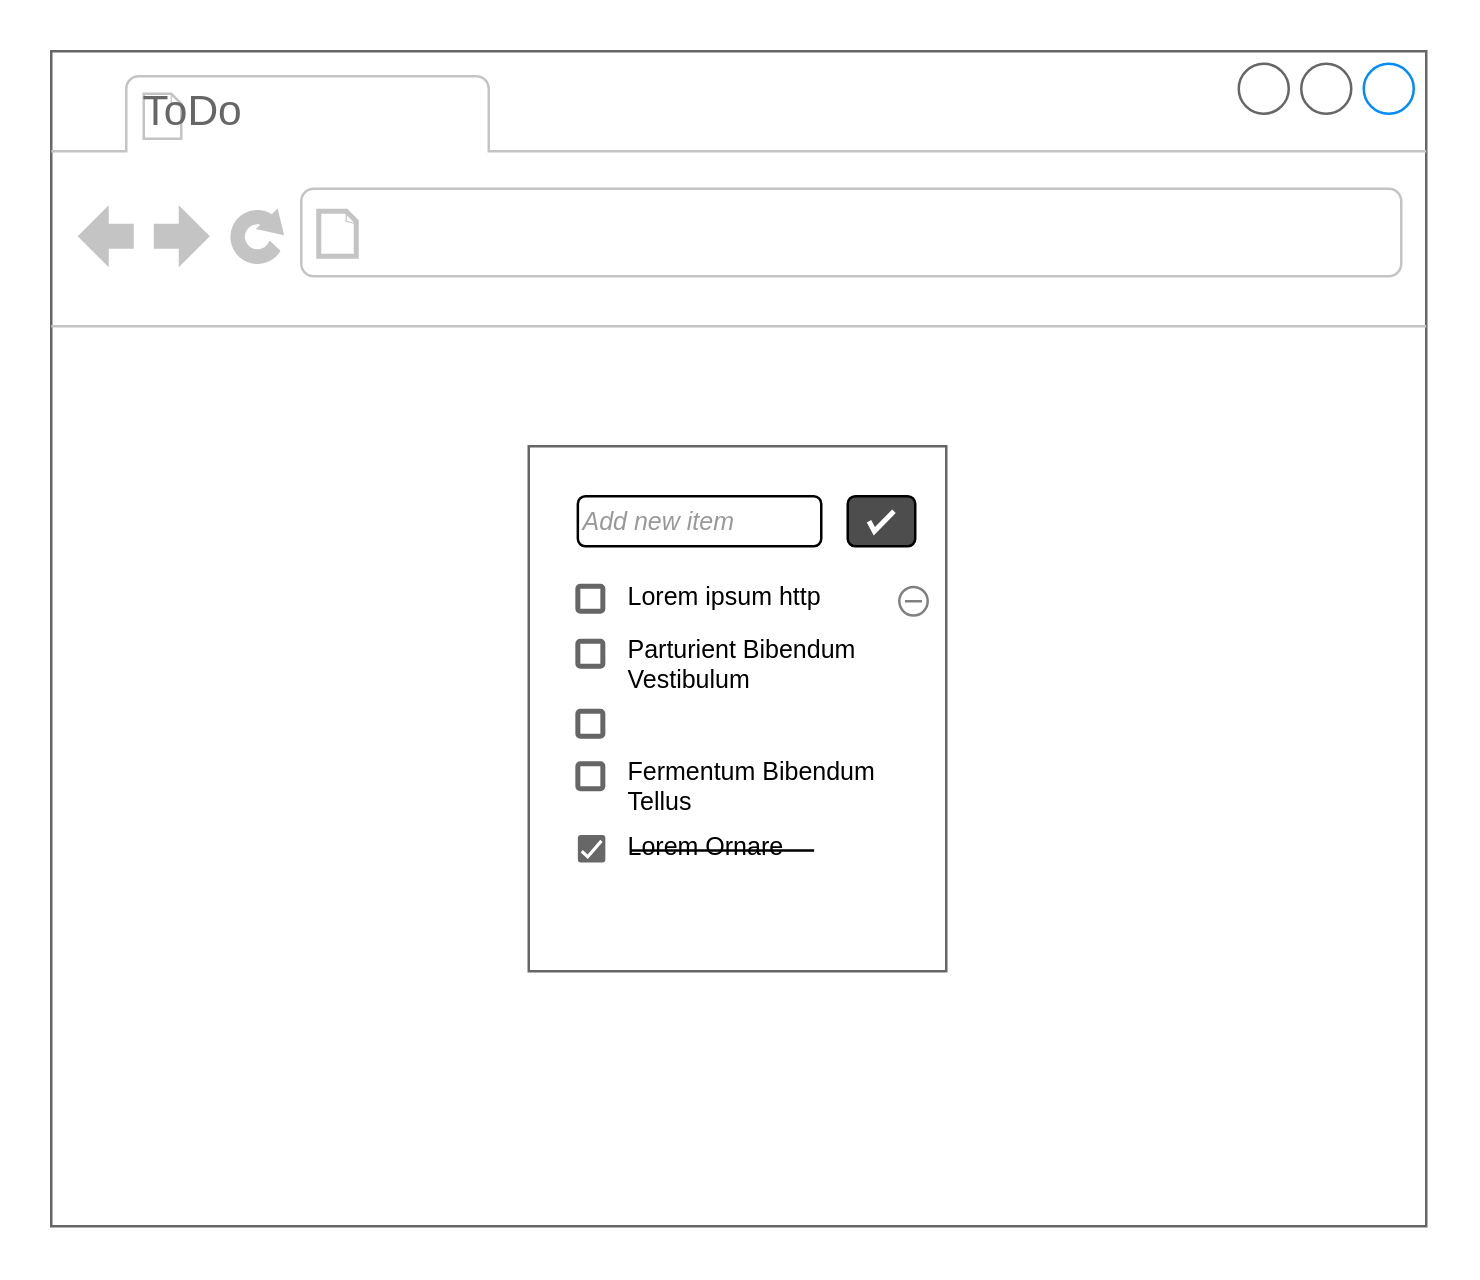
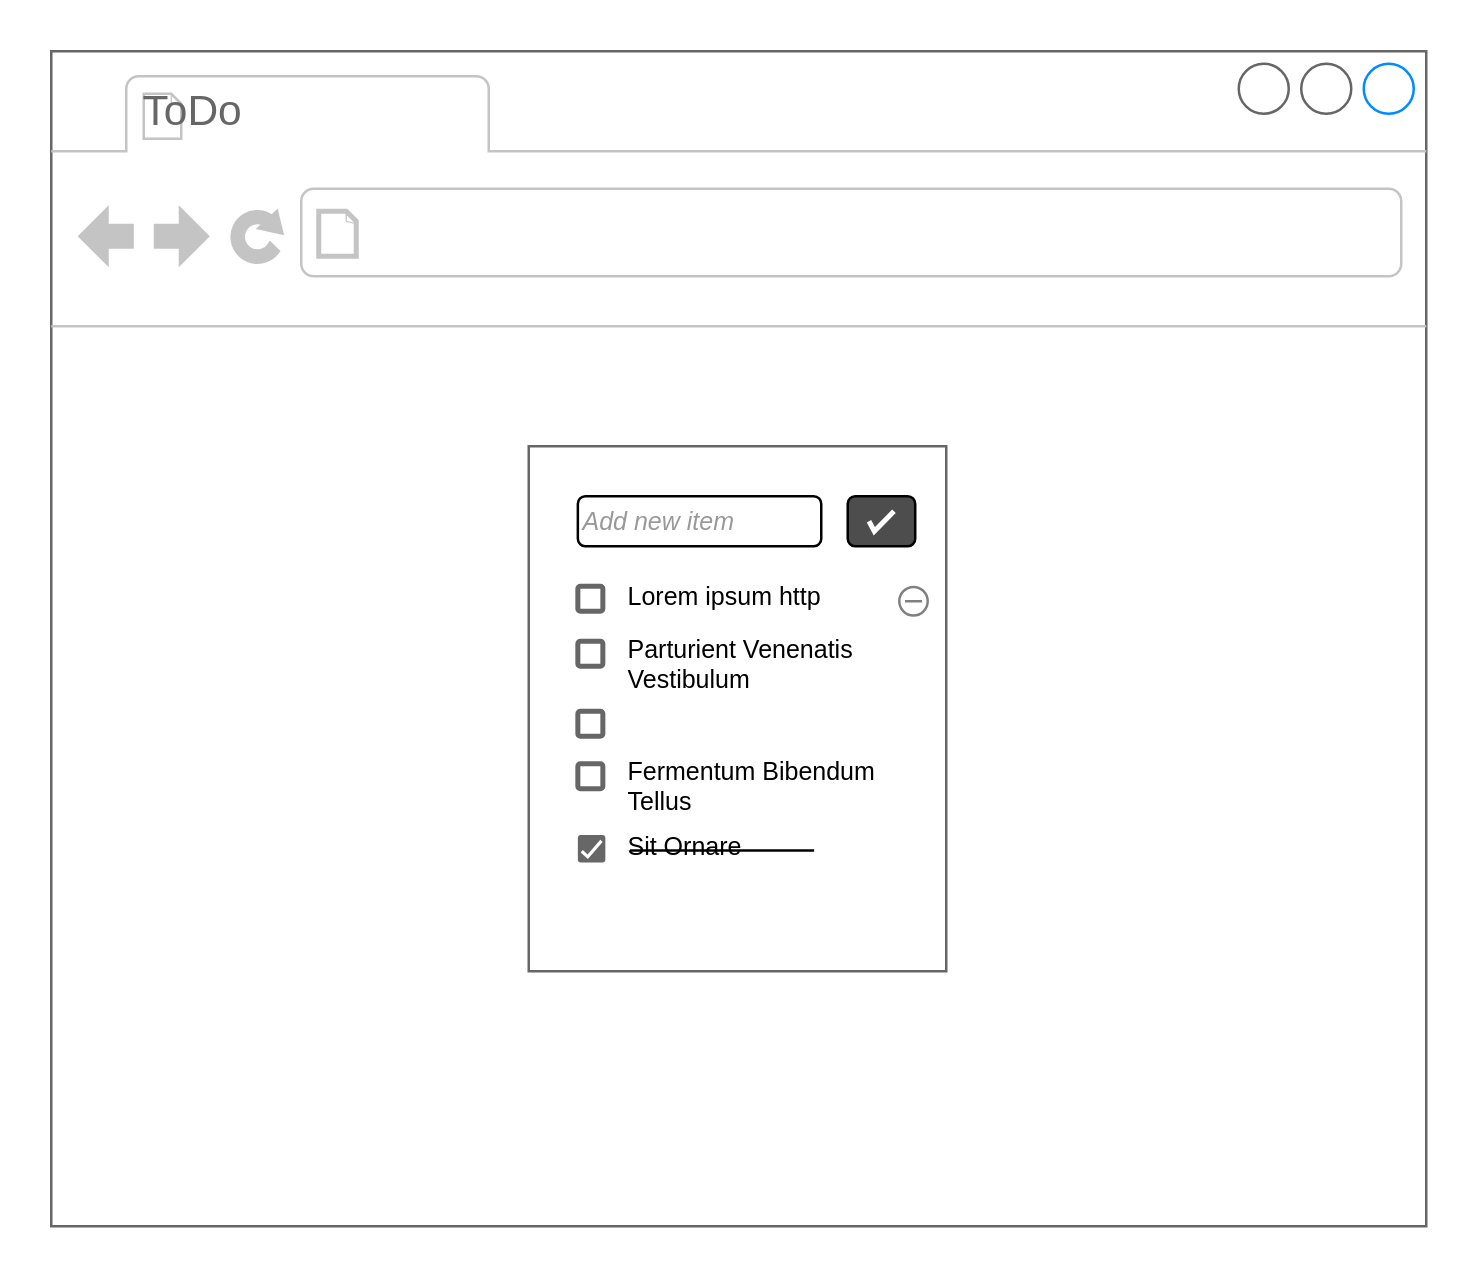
- <mxCell id="10" value="Parturient Bibendum Vestibulum" style="text;html=1;strokeColor=none;fillColor=none;align=left;verticalAlign=middle;whiteSpace=wrap;rounded=0;fontSize=10;" vertex="1" parent="7"><mxGeometry x="18.414" y="21" width="121.531" height="20" as="geometry" /></mxCell>
+ <mxCell id="10" value="Parturient Venenatis Vestibulum" style="text;html=1;strokeColor=none;fillColor=none;align=left;verticalAlign=middle;whiteSpace=wrap;rounded=0;fontSize=10;" vertex="1" parent="7"><mxGeometry x="18.414" y="21" width="121.531" height="20" as="geometry" /></mxCell>
- <mxCell id="14" value="Lorem Ornare" style="text;html=1;strokeColor=none;fillColor=none;align=left;verticalAlign=middle;whiteSpace=wrap;rounded=0;fontSize=10;" vertex="1" parent="7"><mxGeometry x="18.414" y="94" width="121.531" height="20" as="geometry" /></mxCell>
+ <mxCell id="14" value="Sit Ornare" style="text;html=1;strokeColor=none;fillColor=none;align=left;verticalAlign=middle;whiteSpace=wrap;rounded=0;fontSize=10;" vertex="1" parent="7"><mxGeometry x="18.414" y="94" width="121.531" height="20" as="geometry" /></mxCell>
